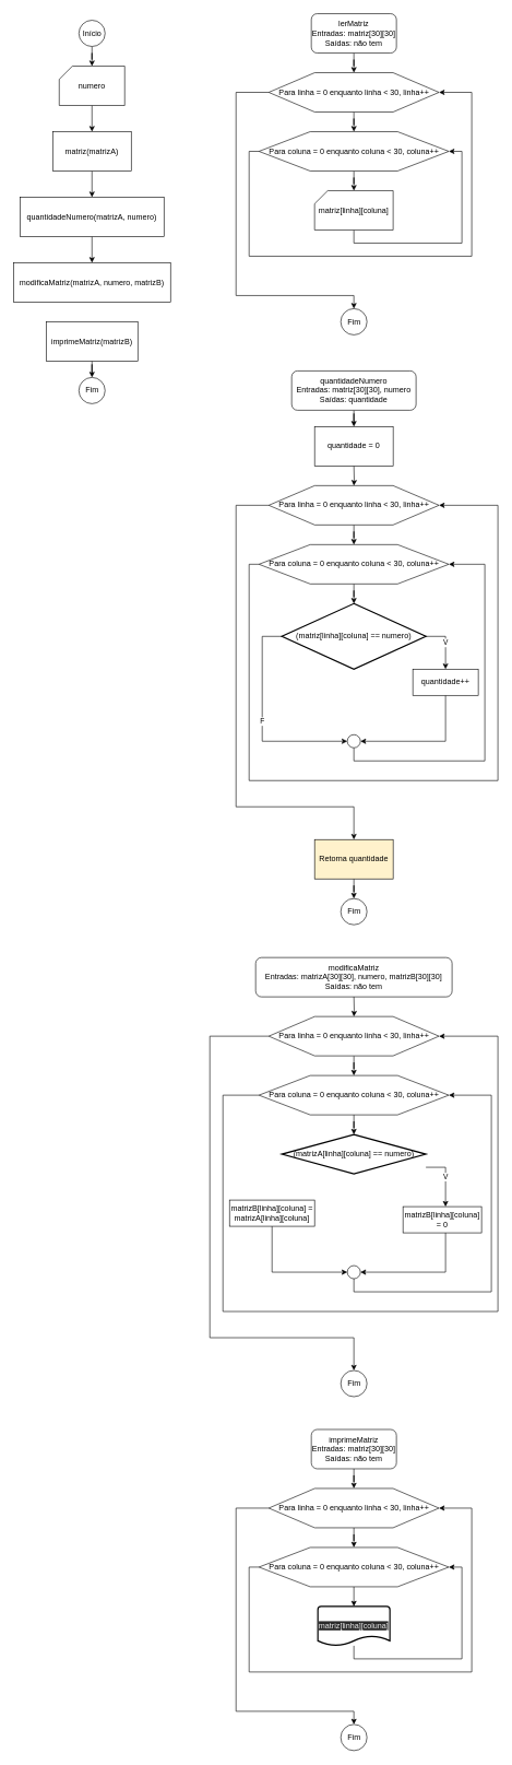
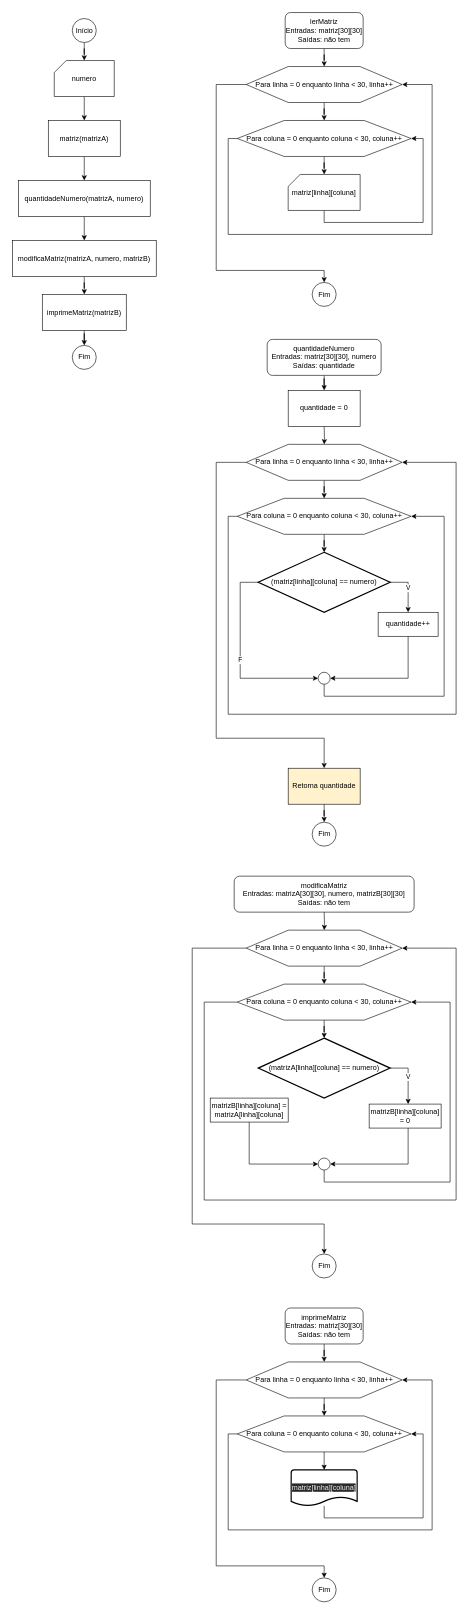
+ <mxCell id="10" value="" style="edgeStyle=orthogonalEdgeStyle;rounded=0;orthogonalLoop=1;jettySize=auto;html=1;" edge="1" parent="1" source="11" target="73"><mxGeometry relative="1" as="geometry" /></mxCell>
- <mxCell id="53" value="(matrizA[linha][coluna] == numero)" style="strokeWidth=2;html=1;shape=mxgraph.flowchart.decision;whiteSpace=wrap;" vertex="1" parent="1"><mxGeometry x="430" y="1730" width="220" height="60" as="geometry" /></mxCell>
+ <mxCell id="53" value="(matrizA[linha][coluna] == numero)" style="strokeWidth=2;html=1;shape=mxgraph.flowchart.decision;whiteSpace=wrap;" vertex="1" parent="1"><mxGeometry x="430" y="1730" width="220" height="100" as="geometry" /></mxCell>
